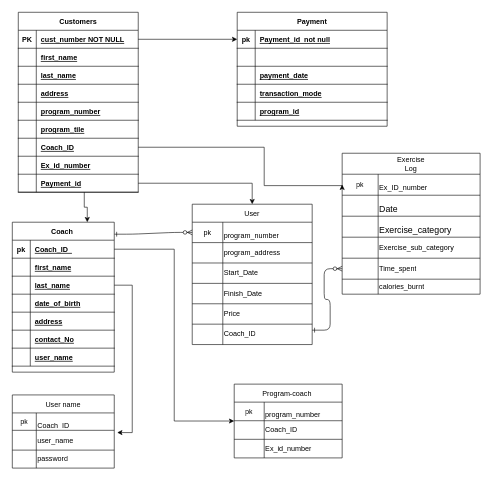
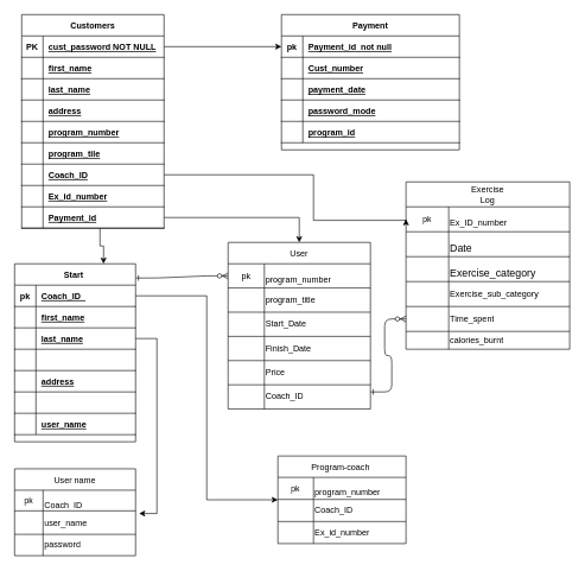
- <mxCell id="45" value="cust_number NOT NULL" style="shape=partialRectangle;overflow=hidden;connectable=0;fillColor=none;top=0;left=0;bottom=0;right=0;align=left;spacingLeft=6;fontStyle=5;" parent="43" vertex="1"><mxGeometry x="30" width="170" height="30" as="geometry"><mxRectangle width="170" height="30" as="alternateBounds" /></mxGeometry></mxCell>
+ <mxCell id="45" value="cust_password NOT NULL" style="shape=partialRectangle;overflow=hidden;connectable=0;fillColor=none;top=0;left=0;bottom=0;right=0;align=left;spacingLeft=6;fontStyle=5;" parent="43" vertex="1"><mxGeometry x="30" width="170" height="30" as="geometry"><mxRectangle width="170" height="30" as="alternateBounds" /></mxGeometry></mxCell>
+ <mxCell id="10" value="Cust_number" style="shape=partialRectangle;overflow=hidden;connectable=0;fillColor=none;top=0;left=0;bottom=0;right=0;align=left;spacingLeft=6;fontStyle=5;" parent="8" vertex="1"><mxGeometry x="30" width="220" height="30" as="geometry"><mxRectangle width="220" height="30" as="alternateBounds" /></mxGeometry></mxCell>
- <mxCell id="16" value="transaction_mode" style="shape=partialRectangle;overflow=hidden;connectable=0;fillColor=none;top=0;left=0;bottom=0;right=0;align=left;spacingLeft=6;fontStyle=5;" parent="14" vertex="1"><mxGeometry x="30" width="220" height="30" as="geometry"><mxRectangle width="220" height="30" as="alternateBounds" /></mxGeometry></mxCell>
+ <mxCell id="16" value="password_mode" style="shape=partialRectangle;overflow=hidden;connectable=0;fillColor=none;top=0;left=0;bottom=0;right=0;align=left;spacingLeft=6;fontStyle=5;" parent="14" vertex="1"><mxGeometry x="30" width="220" height="30" as="geometry"><mxRectangle width="220" height="30" as="alternateBounds" /></mxGeometry></mxCell>
- <mxCell id="20" value="Coach " style="shape=table;startSize=30;container=1;collapsible=1;childLayout=tableLayout;fixedRows=1;rowLines=0;fontStyle=1;align=center;resizeLast=1;" parent="1" vertex="1"><mxGeometry x="20" y="370" width="170" height="250" as="geometry" /></mxCell>
+ <mxCell id="20" value="Start " style="shape=table;startSize=30;container=1;collapsible=1;childLayout=tableLayout;fixedRows=1;rowLines=0;fontStyle=1;align=center;resizeLast=1;" parent="1" vertex="1"><mxGeometry x="20" y="370" width="170" height="250" as="geometry" /></mxCell>
- <mxCell id="99" value="program_address" style="shape=partialRectangle;html=1;whiteSpace=wrap;connectable=0;strokeColor=inherit;overflow=hidden;fillColor=none;top=0;left=0;bottom=0;right=0;pointerEvents=1;align=left;" parent="97" vertex="1"><mxGeometry x="51" width="149" height="34" as="geometry"><mxRectangle width="149" height="34" as="alternateBounds" /></mxGeometry></mxCell>
+ <mxCell id="99" value="program_title" style="shape=partialRectangle;html=1;whiteSpace=wrap;connectable=0;strokeColor=inherit;overflow=hidden;fillColor=none;top=0;left=0;bottom=0;right=0;pointerEvents=1;align=left;" parent="97" vertex="1"><mxGeometry x="51" width="149" height="34" as="geometry"><mxRectangle width="149" height="34" as="alternateBounds" /></mxGeometry></mxCell>
- <mxCell id="32" value="date_of_birth" style="shape=partialRectangle;overflow=hidden;connectable=0;fillColor=none;top=0;left=0;bottom=0;right=0;align=left;spacingLeft=6;fontStyle=5;" parent="30" vertex="1"><mxGeometry x="30" width="140" height="30" as="geometry"><mxRectangle width="140" height="30" as="alternateBounds" /></mxGeometry></mxCell>
- <mxCell id="38" value="contact_No" style="shape=partialRectangle;overflow=hidden;connectable=0;fillColor=none;top=0;left=0;bottom=0;right=0;align=left;spacingLeft=6;fontStyle=5;" parent="36" vertex="1"><mxGeometry x="30" width="140" height="30" as="geometry"><mxRectangle width="140" height="30" as="alternateBounds" /></mxGeometry></mxCell>
